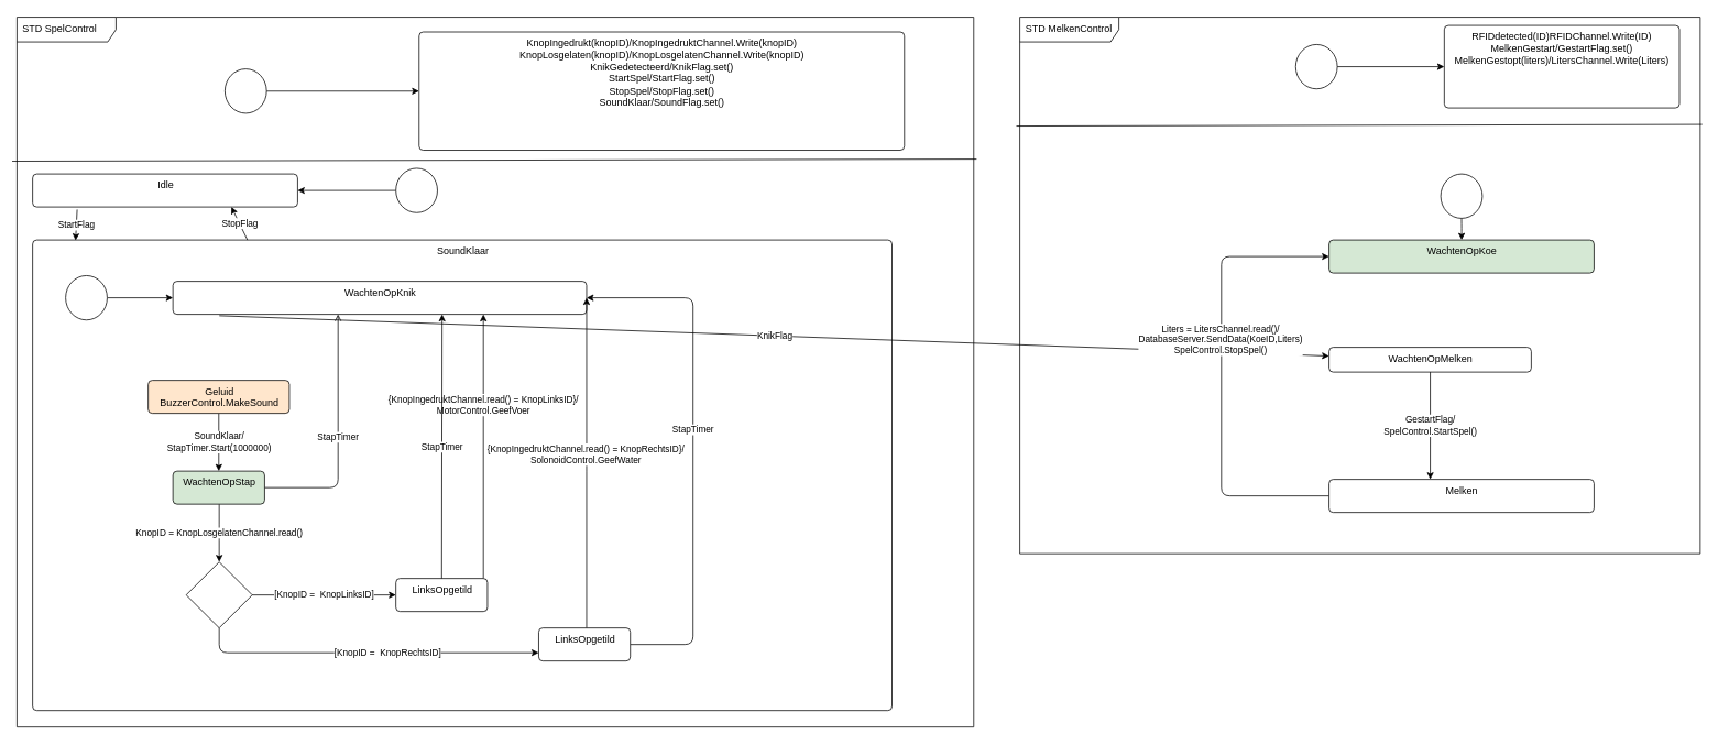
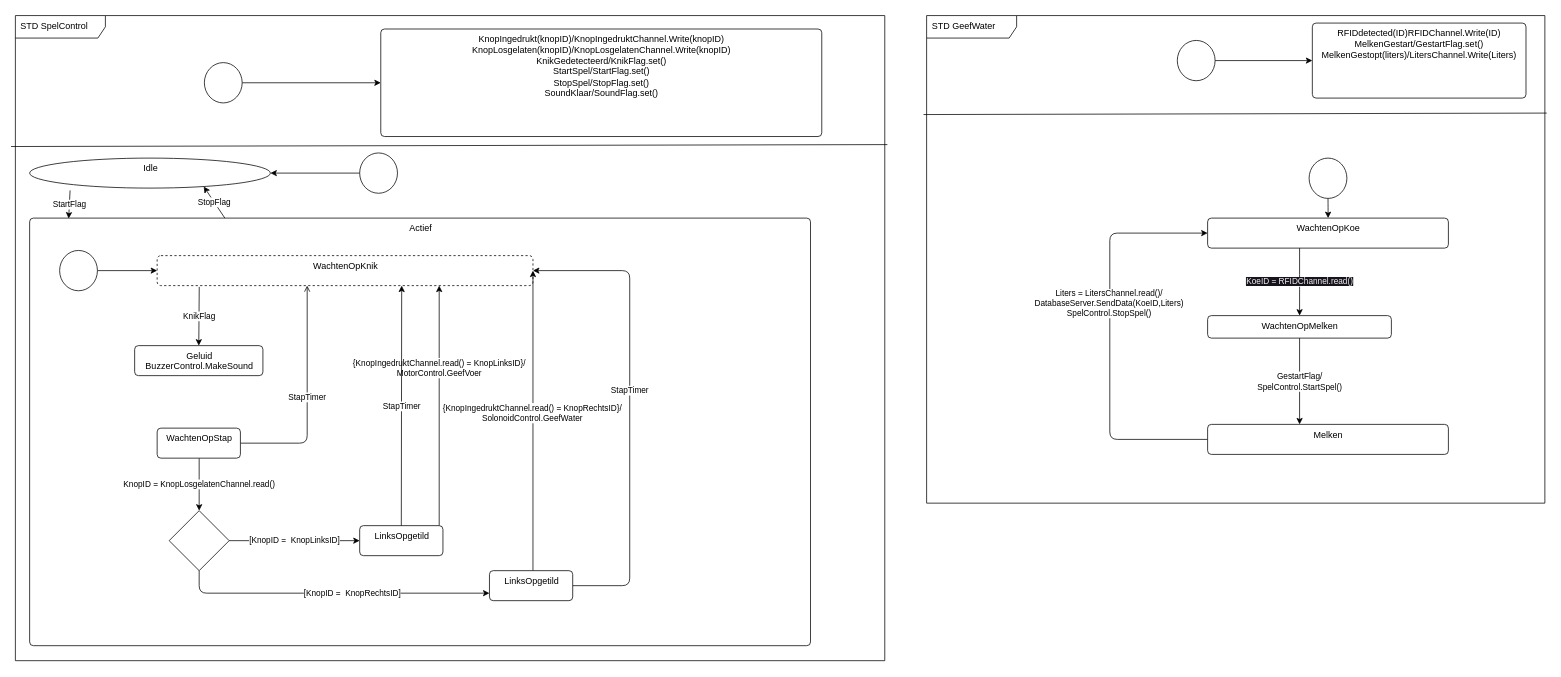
- <mxCell id="33" value="STD MelkenControl" style="shape=umlFrame;whiteSpace=wrap;html=1;width=120;height=30;boundedLbl=1;verticalAlign=middle;align=left;spacingLeft=5;" parent="1" vertex="1"><mxGeometry x="1234.79" y="20" width="824.21" height="650" as="geometry" /></mxCell>
+ <mxCell id="33" value="STD GeefWater" style="shape=umlFrame;whiteSpace=wrap;html=1;width=120;height=30;boundedLbl=1;verticalAlign=middle;align=left;spacingLeft=5;" parent="1" vertex="1"><mxGeometry x="1234.79" y="20" width="824.21" height="650" as="geometry" /></mxCell>
- <mxCell id="9" value="Idle" style="html=1;align=center;verticalAlign=top;rounded=1;absoluteArcSize=1;arcSize=10;dashed=0;" parent="2" vertex="1"><mxGeometry x="19" y="190" width="321" height="40" as="geometry" /></mxCell>
+ <mxCell id="9" value="Idle" style="ellipse;html=1;align=center;verticalAlign=top;absoluteArcSize=1;arcSize=10;dashed=0;" parent="2" vertex="1"><mxGeometry x="19" y="190" width="321" height="40" as="geometry" /></mxCell>
- <mxCell id="10" value="SoundKlaar" style="html=1;align=center;verticalAlign=top;rounded=1;absoluteArcSize=1;arcSize=10;dashed=0;" parent="2" vertex="1"><mxGeometry x="19" y="270" width="1041" height="570" as="geometry" /></mxCell>
+ <mxCell id="10" value="Actief" style="html=1;align=center;verticalAlign=top;rounded=1;absoluteArcSize=1;arcSize=10;dashed=0;" parent="2" vertex="1"><mxGeometry x="19" y="270" width="1041" height="570" as="geometry" /></mxCell>
- <mxCell id="38" value="WachtenOpKoe" style="html=1;align=center;verticalAlign=top;rounded=1;absoluteArcSize=1;arcSize=10;dashed=0;fillColor=#d5e8d4;" parent="1" vertex="1"><mxGeometry x="1609.39" y="290" width="321" height="40" as="geometry" /></mxCell>
+ <mxCell id="38" value="WachtenOpKoe" style="html=1;align=center;verticalAlign=top;rounded=1;absoluteArcSize=1;arcSize=10;dashed=0;" parent="1" vertex="1"><mxGeometry x="1609.39" y="290" width="321" height="40" as="geometry" /></mxCell>
- <mxCell id="15" value="WachtenOpKnik" style="html=1;align=center;verticalAlign=top;rounded=1;absoluteArcSize=1;arcSize=10;dashed=0;" parent="2" vertex="1"><mxGeometry x="189" y="320" width="501" height="40" as="geometry" /></mxCell>
+ <mxCell id="15" value="WachtenOpKnik" style="html=1;align=center;verticalAlign=top;rounded=1;absoluteArcSize=1;arcSize=10;dashed=1;" parent="2" vertex="1"><mxGeometry x="189" y="320" width="501" height="40" as="geometry" /></mxCell>
+ <mxCell id="37" value="&lt;span style=&quot;color: rgb(240, 240, 240); font-family: Helvetica; font-size: 11px; font-style: normal; font-variant-ligatures: normal; font-variant-caps: normal; font-weight: 400; letter-spacing: normal; orphans: 2; text-align: center; text-indent: 0px; text-transform: none; widows: 2; word-spacing: 0px; -webkit-text-stroke-width: 0px; background-color: rgb(24, 20, 29); text-decoration-thickness: initial; text-decoration-style: initial; text-decoration-color: initial; float: none; display: inline !important;&quot;&gt;KoeID = RFIDChannel.read()&lt;/span&gt;" style="edgeStyle=elbowEdgeStyle;html=1;" parent="1" source="38" target="42" edge="1"><mxGeometry relative="1" as="geometry" /></mxCell>
- <mxCell id="14" value="KnikFlag" style="edgeStyle=none;html=1;exitX=0.112;exitY=1.042;exitDx=0;exitDy=0;exitPerimeter=0;" parent="2" source="15" target="42" edge="1"><mxGeometry relative="1" as="geometry" /></mxCell>
+ <mxCell id="14" value="KnikFlag" style="edgeStyle=none;html=1;entryX=0.5;entryY=0;entryDx=0;entryDy=0;exitX=0.112;exitY=1.042;exitDx=0;exitDy=0;exitPerimeter=0;" parent="2" source="15" target="19" edge="1"><mxGeometry relative="1" as="geometry" /></mxCell>
- <mxCell id="19" value="Geluid&lt;br&gt;BuzzerControl.MakeSound" style="html=1;align=center;verticalAlign=top;rounded=1;absoluteArcSize=1;arcSize=10;dashed=0;fillColor=#ffe6cc;" parent="2" vertex="1"><mxGeometry x="159" y="440" width="171" height="40" as="geometry" /></mxCell>
+ <mxCell id="19" value="Geluid&lt;br&gt;BuzzerControl.MakeSound" style="html=1;align=center;verticalAlign=top;rounded=1;absoluteArcSize=1;arcSize=10;dashed=0;" parent="2" vertex="1"><mxGeometry x="159" y="440" width="171" height="40" as="geometry" /></mxCell>
- <mxCell id="18" value="SoundKlaar/&lt;br&gt;StapTimer.Start(1000000)" style="edgeStyle=none;html=1;" parent="2" source="19" target="22" edge="1"><mxGeometry relative="1" as="geometry" /></mxCell>
- <mxCell id="22" value="WachtenOpStap" style="html=1;align=center;verticalAlign=top;rounded=1;absoluteArcSize=1;arcSize=10;dashed=0;fillColor=#d5e8d4;" parent="2" vertex="1"><mxGeometry x="189" y="550" width="111" height="40" as="geometry" /></mxCell>
+ <mxCell id="22" value="WachtenOpStap" style="html=1;align=center;verticalAlign=top;rounded=1;absoluteArcSize=1;arcSize=10;dashed=0;" parent="2" vertex="1"><mxGeometry x="189" y="550" width="111" height="40" as="geometry" /></mxCell>
- <mxCell id="45" value="Melken" style="html=1;align=center;verticalAlign=top;rounded=1;absoluteArcSize=1;arcSize=10;dashed=0;" parent="1" vertex="1"><mxGeometry x="1609.39" y="580" width="321" height="40" as="geometry" /></mxCell>
+ <mxCell id="45" value="Melken" style="html=1;align=center;verticalAlign=top;rounded=1;absoluteArcSize=1;arcSize=10;dashed=0;" parent="1" vertex="1"><mxGeometry x="1609.39" y="565" width="321" height="40" as="geometry" /></mxCell>
